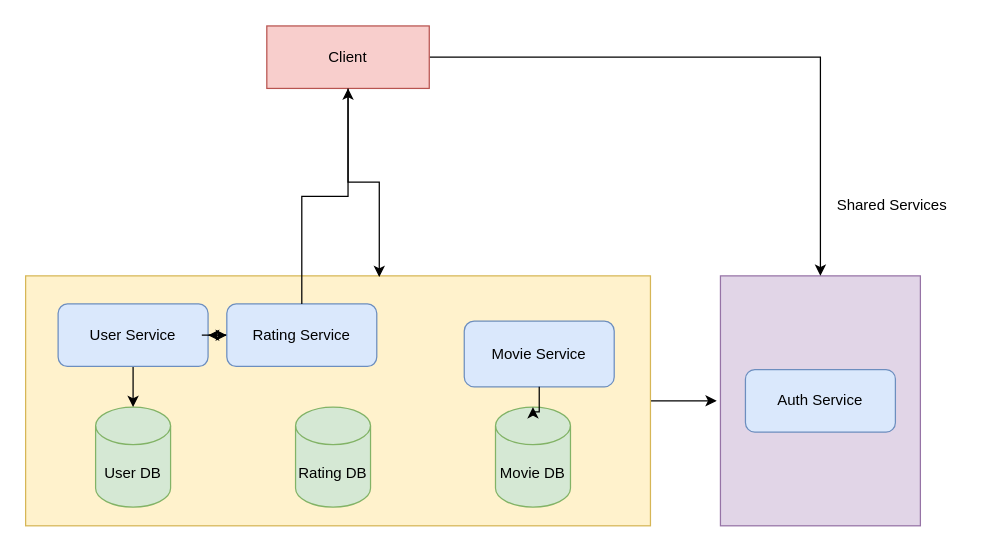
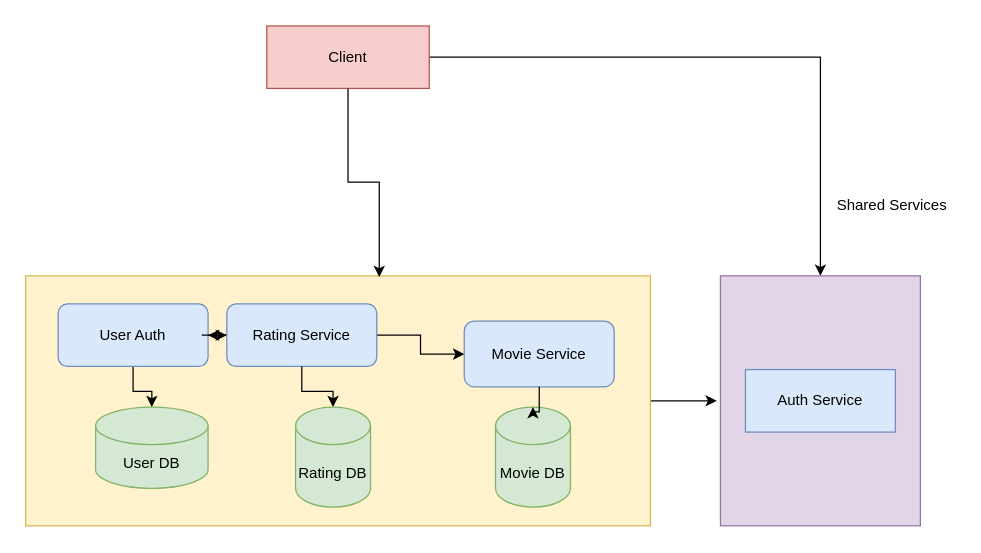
- <mxCell id="17" style="edgeStyle=orthogonalEdgeStyle;rounded=0;orthogonalLoop=1;jettySize=auto;html=1;" edge="1" parent="1" source="16" target="10"><mxGeometry relative="1" as="geometry" /></mxCell>
+ <mxCell id="17" style="edgeStyle=orthogonalEdgeStyle;rounded=0;orthogonalLoop=1;jettySize=auto;html=1;entryX=0.5;entryY=0;entryDx=0;entryDy=0;entryPerimeter=0;" edge="1" parent="1" source="16" target="8"><mxGeometry relative="1" as="geometry" /></mxCell>
- <mxCell id="13" value="User Service" style="rounded=1;whiteSpace=wrap;html=1;fillColor=#dae8fc;strokeColor=#6c8ebf;" vertex="1" parent="1"><mxGeometry x="46" y="242.5" width="120" height="50" as="geometry" /></mxCell>
+ <mxCell id="13" value="User Auth" style="rounded=1;whiteSpace=wrap;html=1;fillColor=#dae8fc;strokeColor=#6c8ebf;" vertex="1" parent="1"><mxGeometry x="46" y="242.5" width="120" height="50" as="geometry" /></mxCell>
+ <mxCell id="15" style="edgeStyle=orthogonalEdgeStyle;rounded=0;orthogonalLoop=1;jettySize=auto;html=1;" edge="1" parent="1" source="16" target="18"><mxGeometry relative="1" as="geometry" /></mxCell>
- <mxCell id="6" value="Auth Service" style="rounded=1;whiteSpace=wrap;html=1;fillColor=#dae8fc;strokeColor=#6c8ebf;" vertex="1" parent="1"><mxGeometry x="596" y="295" width="120" height="50" as="geometry" /></mxCell>
+ <mxCell id="6" value="Auth Service" style="whiteSpace=wrap;html=1;fillColor=#dae8fc;strokeColor=#6c8ebf;rounded=0;" vertex="1" parent="1"><mxGeometry x="596" y="295" width="120" height="50" as="geometry" /></mxCell>
- <mxCell id="5" value="User DB" style="shape=cylinder3;whiteSpace=wrap;html=1;boundedLbl=1;backgroundOutline=1;size=15;fillColor=#d5e8d4;strokeColor=#82b366;" vertex="1" parent="1"><mxGeometry x="76" y="325" width="60" height="80" as="geometry" /></mxCell>
+ <mxCell id="5" value="User DB" style="shape=cylinder3;whiteSpace=wrap;html=1;boundedLbl=1;backgroundOutline=1;size=15;fillColor=#d5e8d4;strokeColor=#82b366;" vertex="1" parent="1"><mxGeometry x="76" y="325" width="90" height="65" as="geometry" /></mxCell>
